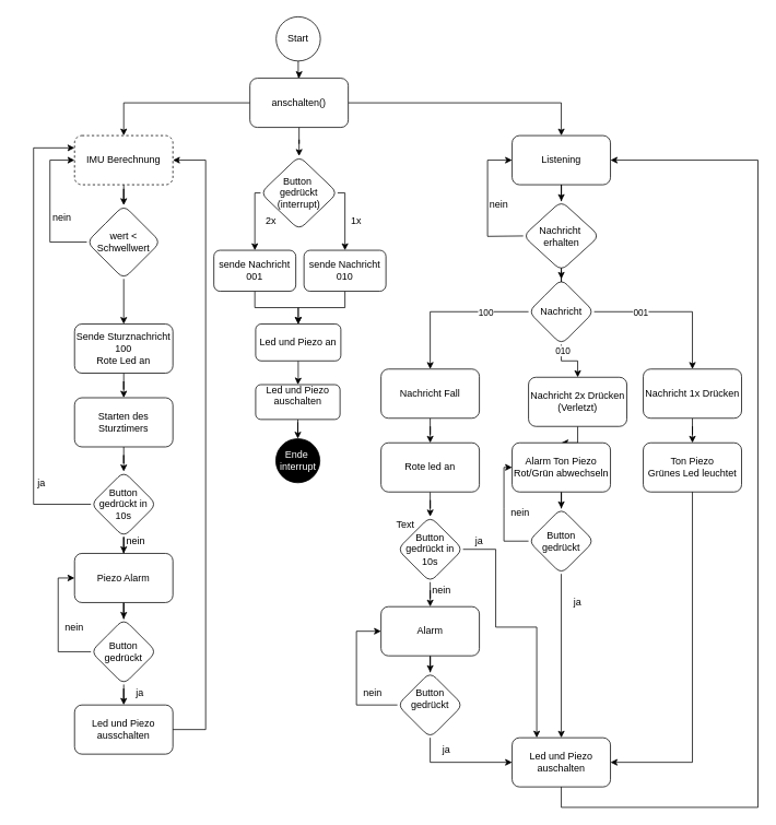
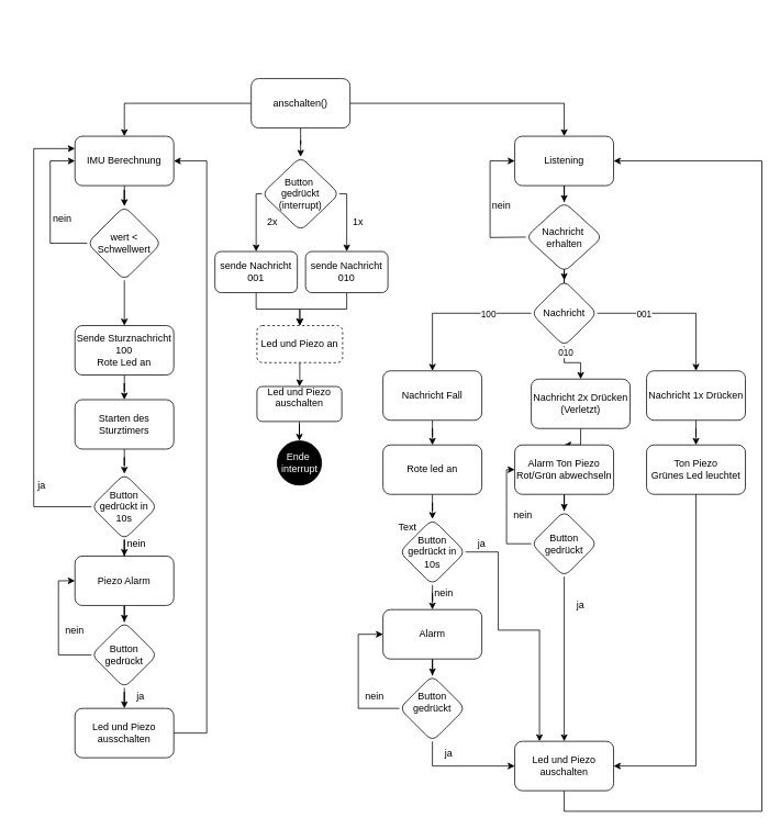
- <mxCell id="3" value="Start" style="ellipse;whiteSpace=wrap;html=1;aspect=fixed;" vertex="1" parent="1"><mxGeometry x="336" y="20" width="54" height="54" as="geometry" /></mxCell>
- <mxCell id="2" value="" style="edgeStyle=orthogonalEdgeStyle;rounded=0;orthogonalLoop=1;jettySize=auto;html=1;" edge="1" parent="1" source="3" target="7"><mxGeometry relative="1" as="geometry" /></mxCell>
- <mxCell id="13" value="IMU Berechnung" style="whiteSpace=wrap;html=1;rounded=1;dashed=1;" vertex="1" parent="1"><mxGeometry x="90" y="165" width="120" height="60" as="geometry" /></mxCell>
+ <mxCell id="13" value="IMU Berechnung" style="whiteSpace=wrap;html=1;rounded=1;" vertex="1" parent="1"><mxGeometry x="90" y="165" width="120" height="60" as="geometry" /></mxCell>
- <mxCell id="83" value="Led und Piezo an" style="whiteSpace=wrap;html=1;rounded=1;" vertex="1" parent="1"><mxGeometry x="311" y="395" width="104" height="45" as="geometry" /></mxCell>
+ <mxCell id="83" value="Led und Piezo an" style="whiteSpace=wrap;html=1;rounded=1;dashed=1;" vertex="1" parent="1"><mxGeometry x="311" y="395" width="104" height="45" as="geometry" /></mxCell>
